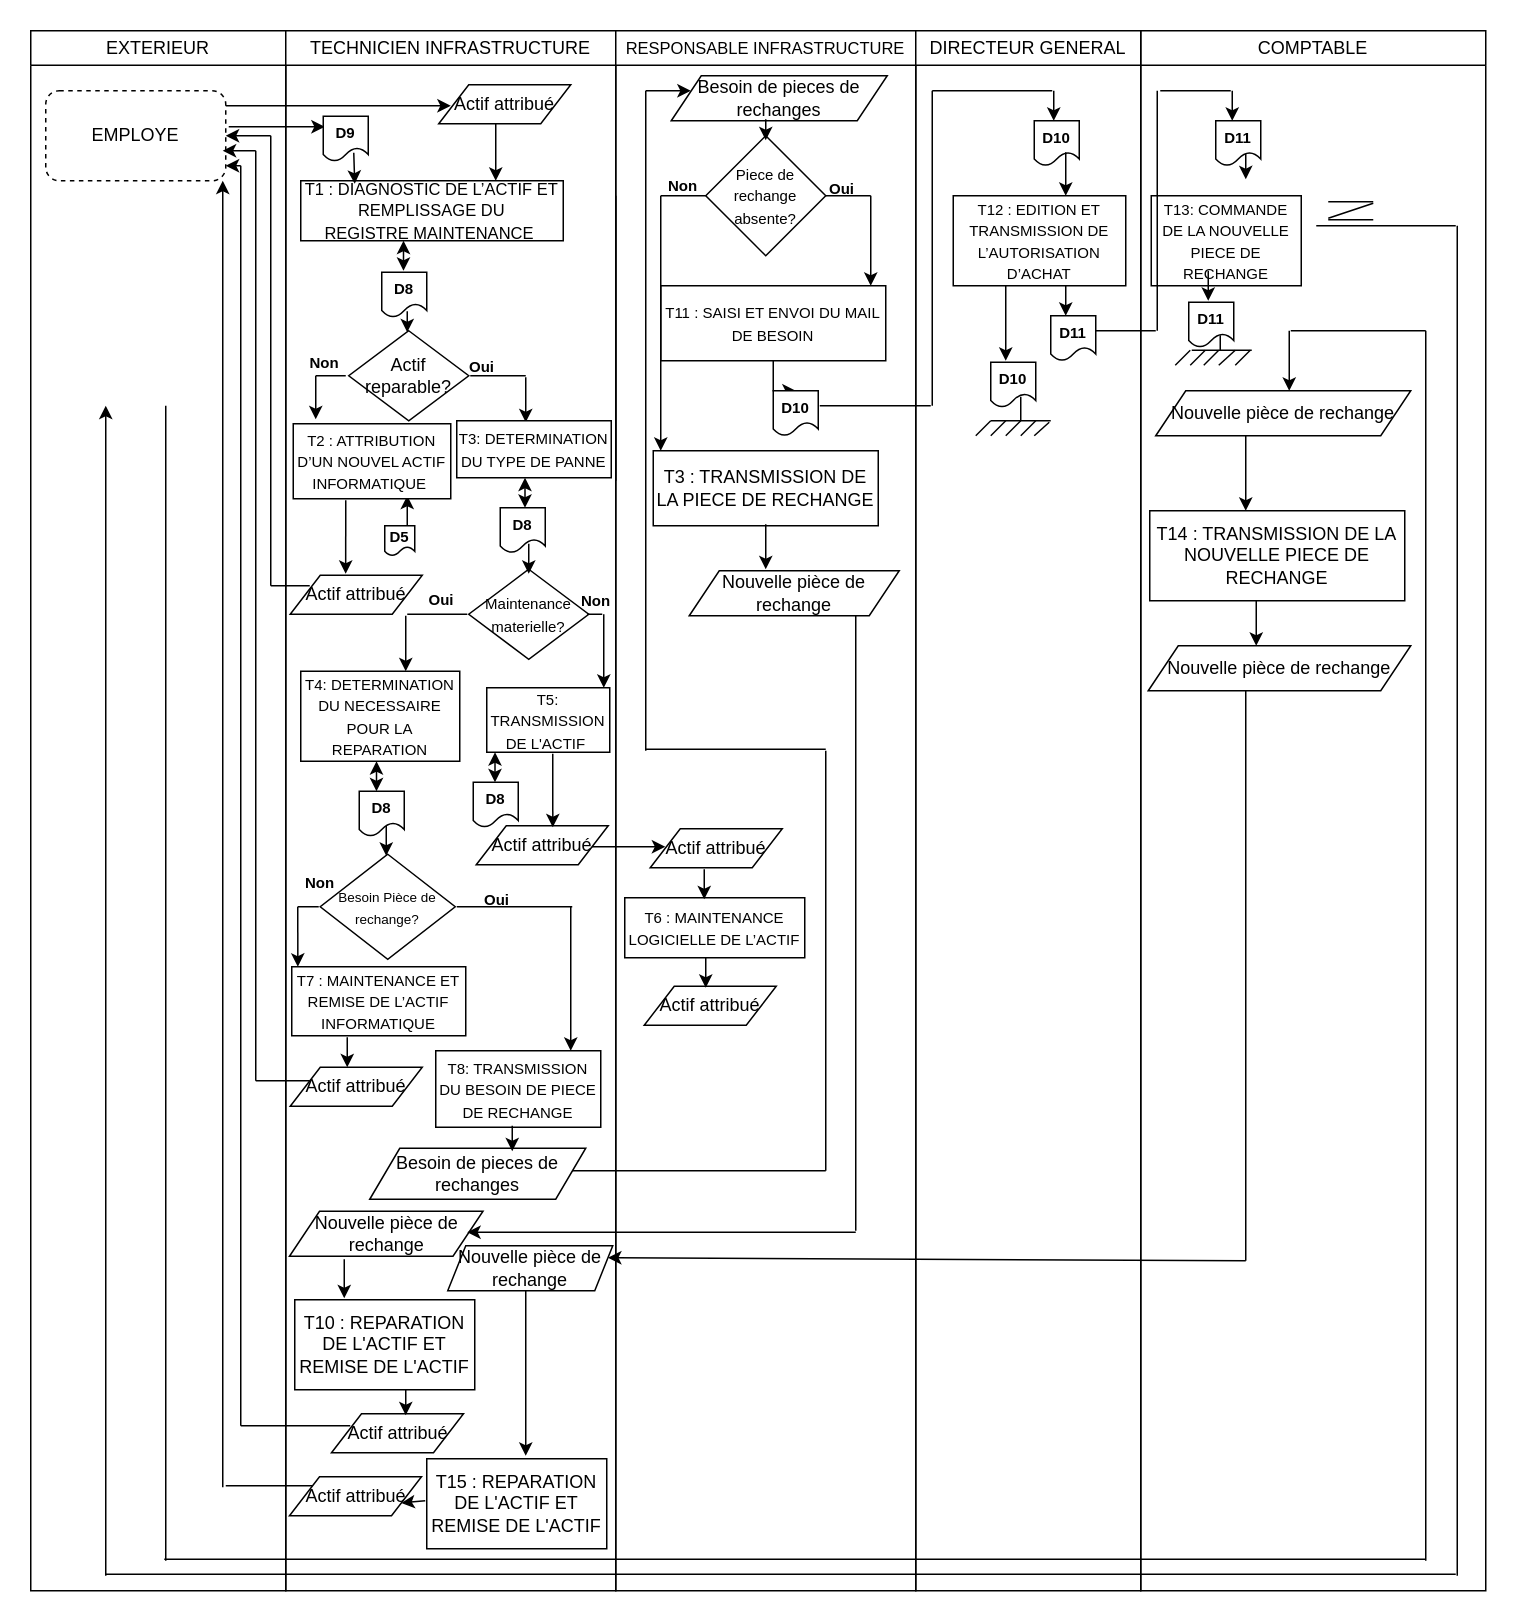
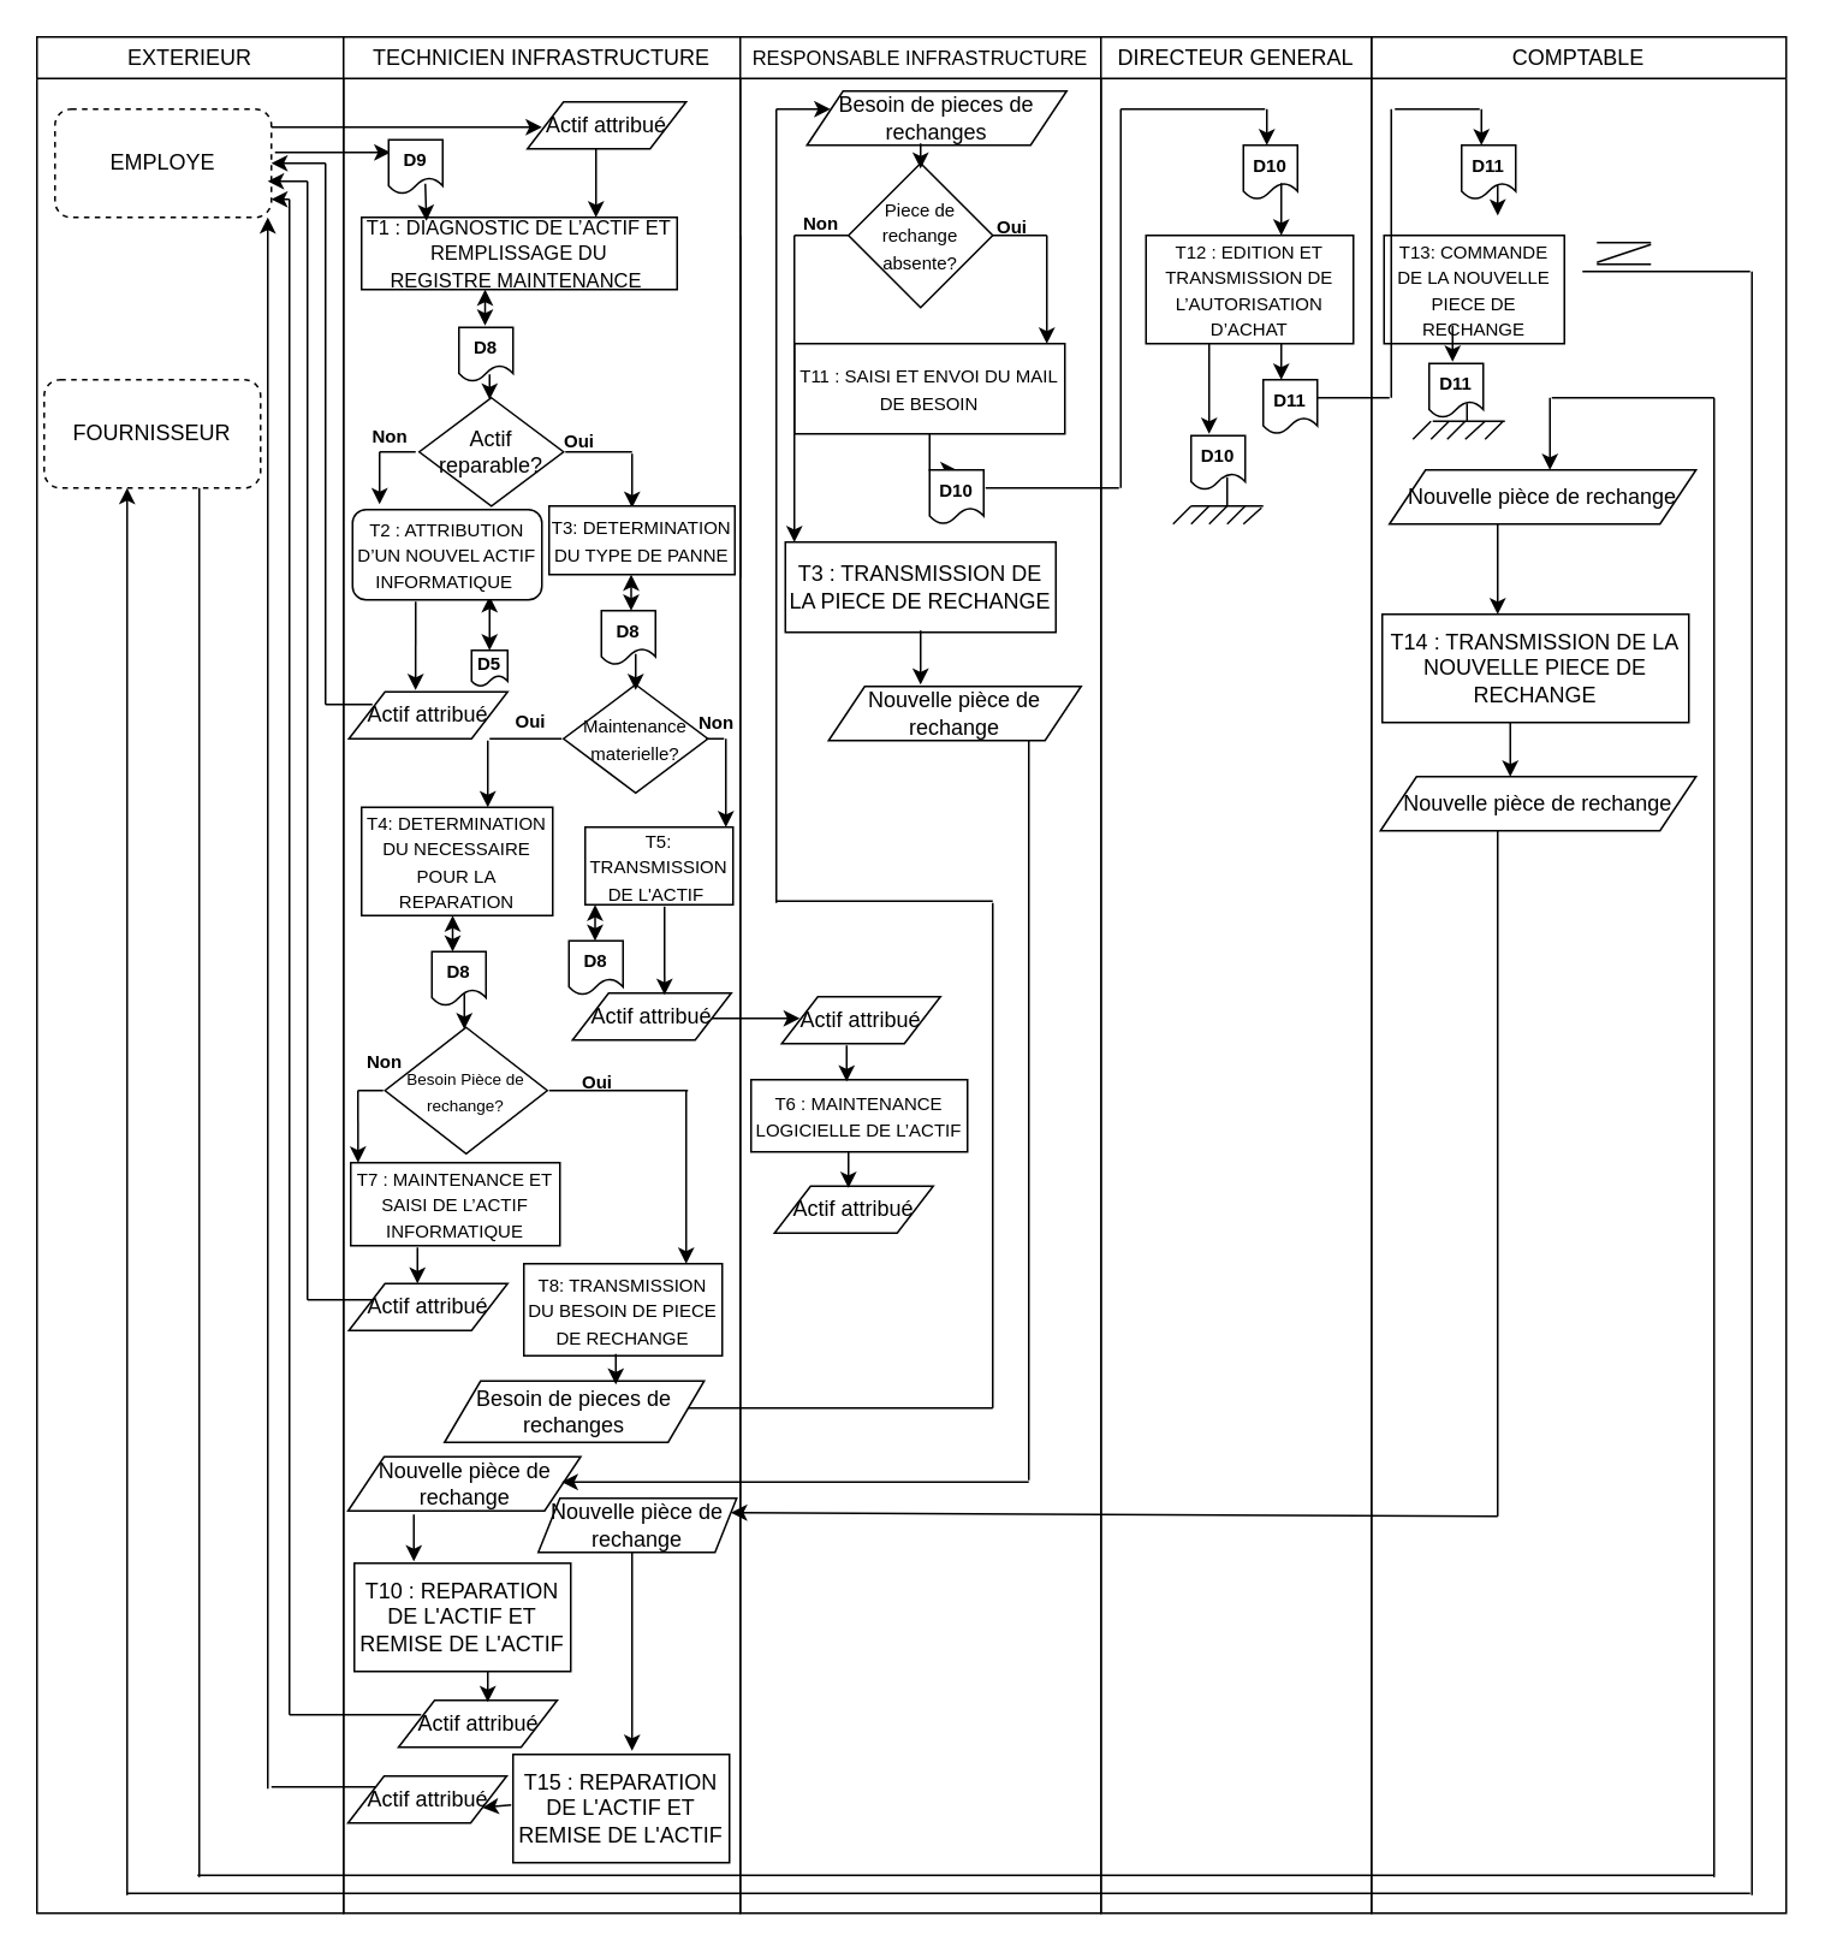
+ <mxCell id="4" value="FOURNISSEUR" style="rounded=1;whiteSpace=wrap;html=1;dashed=1;" parent="2" vertex="1"><mxGeometry x="4" y="190" width="120" height="60" as="geometry" /></mxCell>
- <mxCell id="63" value="&lt;font style=&quot;font-size: 10px;&quot;&gt;T2 : ATTRIBUTION D’UN NOUVEL ACTIF INFORMATIQUE&amp;nbsp;&lt;/font&gt;" style="rounded=0;whiteSpace=wrap;html=1;" parent="53" vertex="1"><mxGeometry x="5" y="262" width="105" height="50" as="geometry" /></mxCell>
+ <mxCell id="63" value="&lt;font style=&quot;font-size: 10px;&quot;&gt;T2 : ATTRIBUTION D’UN NOUVEL ACTIF INFORMATIQUE&amp;nbsp;&lt;/font&gt;" style="whiteSpace=wrap;html=1;rounded=1;" parent="53" vertex="1"><mxGeometry x="5" y="262" width="105" height="50" as="geometry" /></mxCell>
- <mxCell id="76" value="&lt;font style=&quot;font-size: 10px;&quot;&gt;&lt;b&gt;D5&lt;/b&gt;&lt;/font&gt;" style="shape=document;whiteSpace=wrap;html=1;boundedLbl=1;" parent="53" vertex="1"><mxGeometry x="66" y="330" width="20" height="20" as="geometry" /></mxCell>
+ <mxCell id="76" value="&lt;font style=&quot;font-size: 10px;&quot;&gt;&lt;b&gt;D5&lt;/b&gt;&lt;/font&gt;" style="shape=document;whiteSpace=wrap;html=1;boundedLbl=1;" parent="53" vertex="1"><mxGeometry x="71" y="340" width="20" height="20" as="geometry" /></mxCell>
- <mxCell id="69" value="&lt;font style=&quot;font-size: 10px;&quot;&gt;T7 : MAINTENANCE ET REMISE DE L’ACTIF&lt;br&gt;INFORMATIQUE&lt;/font&gt;" style="rounded=0;whiteSpace=wrap;html=1;" parent="53" vertex="1"><mxGeometry x="4" y="624" width="116" height="46" as="geometry" /></mxCell>
+ <mxCell id="69" value="&lt;font style=&quot;font-size: 10px;&quot;&gt;T7 : MAINTENANCE ET SAISI DE L’ACTIF&lt;br&gt;INFORMATIQUE&lt;/font&gt;" style="rounded=0;whiteSpace=wrap;html=1;" parent="53" vertex="1"><mxGeometry x="4" y="624" width="116" height="46" as="geometry" /></mxCell>
